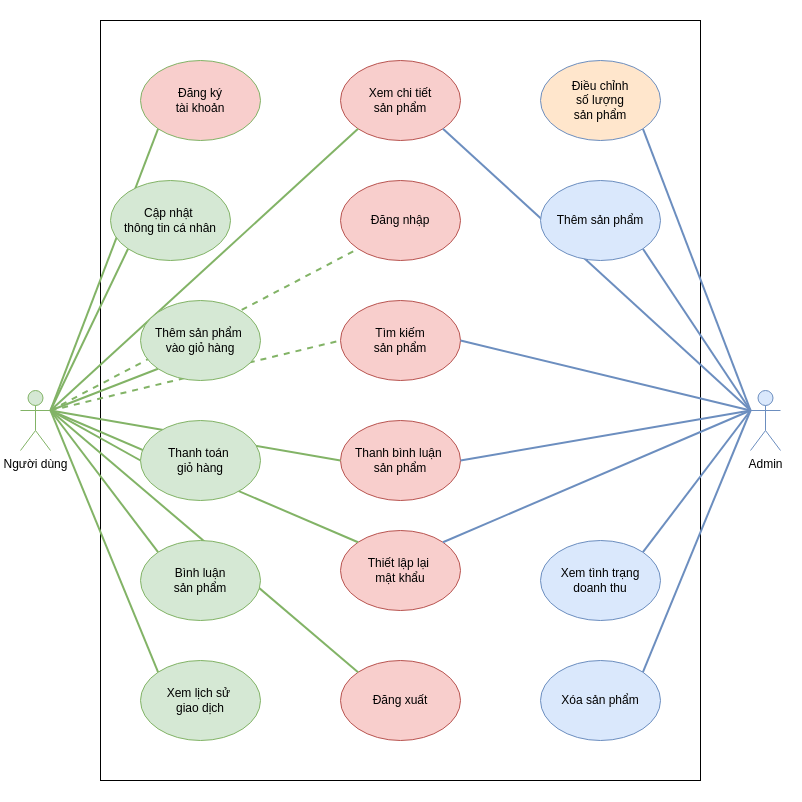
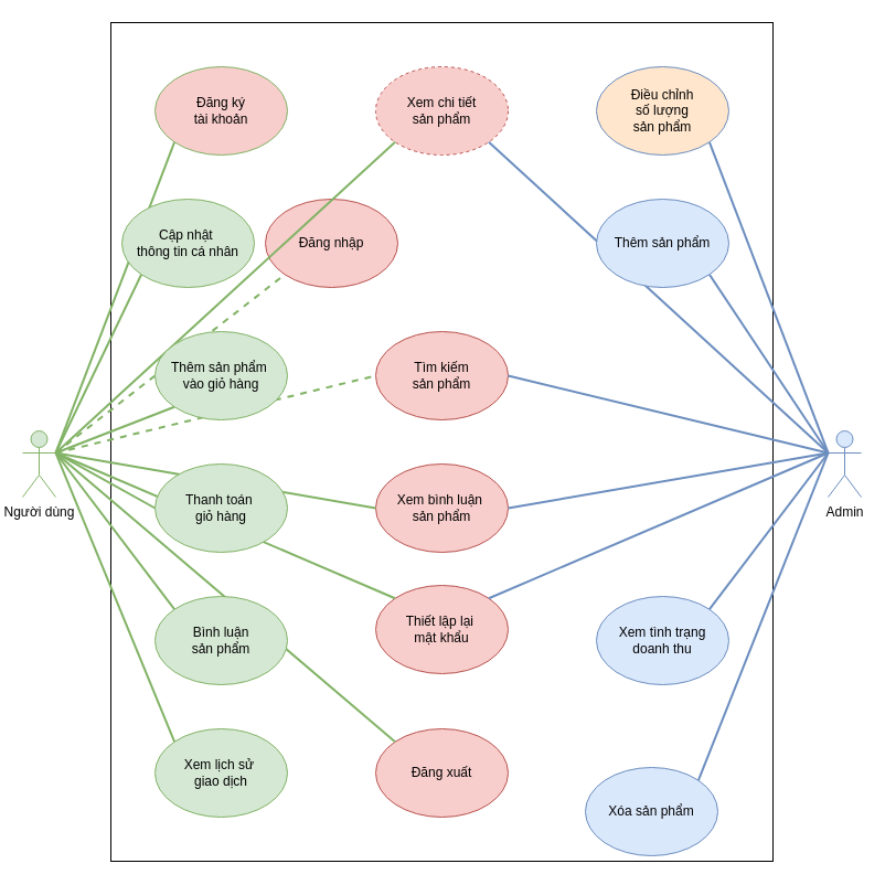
- <mxCell id="27" value="Xem chi tiết&lt;div&gt;sản phẩm&lt;/div&gt;" style="ellipse;whiteSpace=wrap;html=1;fillColor=#f8cecc;strokeColor=#b85450;" vertex="1" parent="1"><mxGeometry x="340" width="120" height="80" as="geometry" y="60" /></mxCell>
+ <mxCell id="27" value="Xem chi tiết&lt;div&gt;sản phẩm&lt;/div&gt;" style="ellipse;whiteSpace=wrap;html=1;fillColor=#f8cecc;strokeColor=#b85450;dashed=1;" vertex="1" parent="1"><mxGeometry x="340" width="120" height="80" as="geometry" y="60" /></mxCell>
- <mxCell id="6" value="Đăng nhập" style="ellipse;whiteSpace=wrap;html=1;fillColor=#f8cecc;strokeColor=#b85450;" vertex="1" parent="1"><mxGeometry x="340" y="180" width="120" height="80" as="geometry" /></mxCell>
+ <mxCell id="6" value="Đăng nhập" style="ellipse;whiteSpace=wrap;html=1;fillColor=#f8cecc;strokeColor=#b85450;" vertex="1" parent="1"><mxGeometry x="240" y="180" width="120" height="80" as="geometry" /></mxCell>
- <mxCell id="9" value="Thanh bình luận&amp;nbsp;&lt;div&gt;sản phẩm&lt;/div&gt;" style="ellipse;whiteSpace=wrap;html=1;fillColor=#f8cecc;strokeColor=#b85450;" vertex="1" parent="1"><mxGeometry x="340" y="420" width="120" height="80" as="geometry" /></mxCell>
+ <mxCell id="9" value="Xem bình luận&amp;nbsp;&lt;div&gt;sản phẩm&lt;/div&gt;" style="ellipse;whiteSpace=wrap;html=1;fillColor=#f8cecc;strokeColor=#b85450;" vertex="1" parent="1"><mxGeometry x="340" y="420" width="120" height="80" as="geometry" /></mxCell>
- <mxCell id="29" value="Xóa sản phẩm" style="ellipse;whiteSpace=wrap;html=1;fillColor=#dae8fc;strokeColor=#6c8ebf;" vertex="1" parent="1"><mxGeometry x="540" y="660" width="120" height="80" as="geometry" /></mxCell>
+ <mxCell id="29" value="Xóa sản phẩm" style="ellipse;whiteSpace=wrap;html=1;fillColor=#dae8fc;strokeColor=#6c8ebf;" vertex="1" parent="1"><mxGeometry x="530" y="695" width="120" height="80" as="geometry" /></mxCell>
